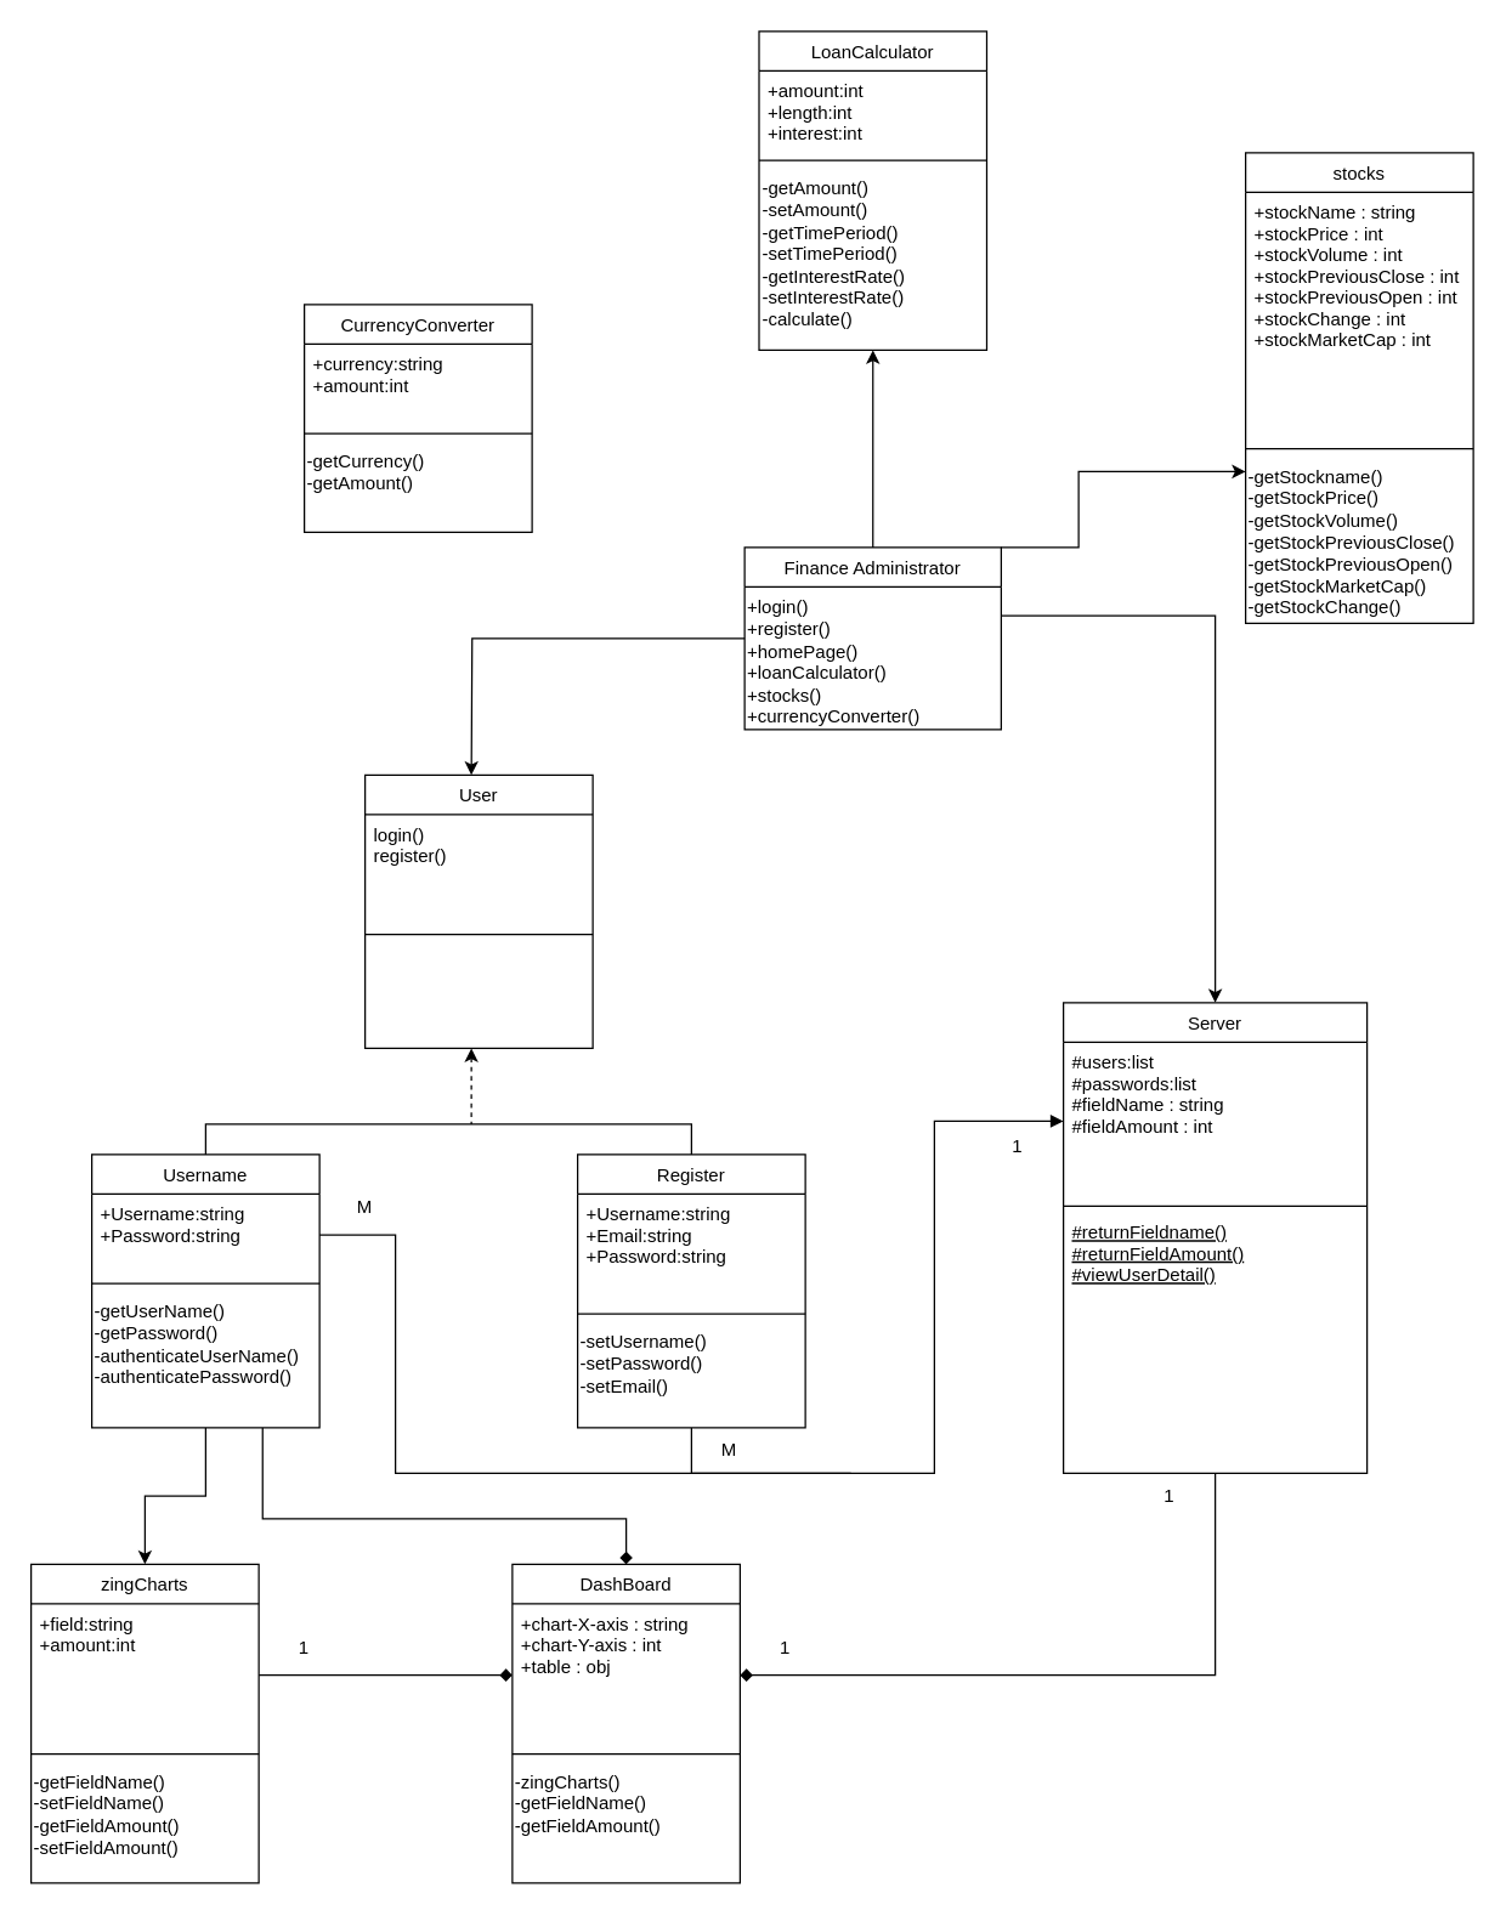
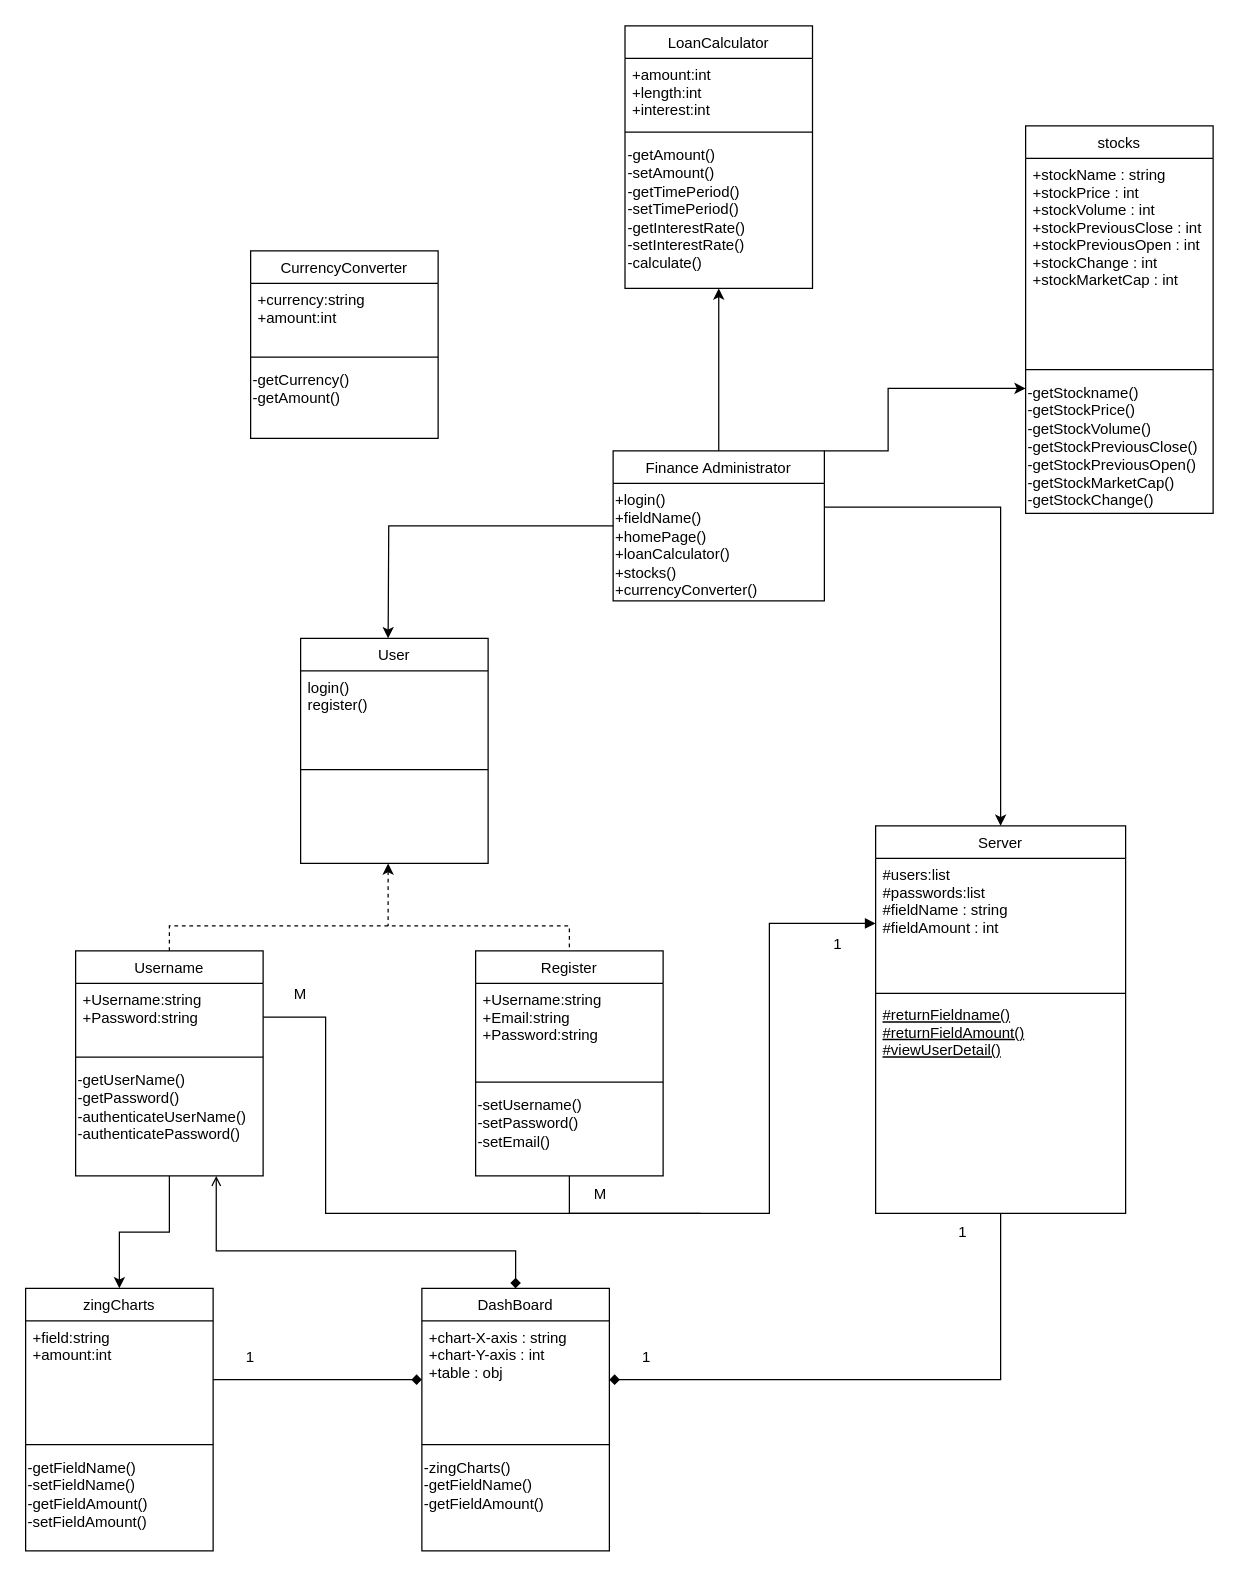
- <mxCell id="21" value="+login()&lt;br&gt;+register()&lt;br&gt;+homePage()&lt;br&gt;+loanCalculator()&lt;br&gt;+stocks()&lt;br&gt;+currencyConverter()&lt;br&gt;&amp;nbsp;" style="text;whiteSpace=wrap;html=1;" parent="20" vertex="1"><mxGeometry y="26" width="169" height="64" as="geometry" /></mxCell>
+ <mxCell id="21" value="+login()&lt;br&gt;+fieldName()&lt;br&gt;+homePage()&lt;br&gt;+loanCalculator()&lt;br&gt;+stocks()&lt;br&gt;+currencyConverter()&lt;br&gt;&amp;nbsp;" style="text;whiteSpace=wrap;html=1;" parent="20" vertex="1"><mxGeometry y="26" width="169" height="64" as="geometry" /></mxCell>
- <mxCell id="11" style="edgeStyle=orthogonalEdgeStyle;rounded=0;orthogonalLoop=1;jettySize=auto;html=1;entryX=0.5;entryY=0;entryDx=0;entryDy=0;endArrow=none;endFill=0;" parent="1" source="13" target="7" edge="1"><mxGeometry relative="1" as="geometry"><Array as="points"><mxPoint x="135" y="740" /><mxPoint x="455" y="740" /></Array></mxGeometry></mxCell>
+ <mxCell id="11" style="edgeStyle=orthogonalEdgeStyle;rounded=0;orthogonalLoop=1;jettySize=auto;html=1;entryX=0.5;entryY=0;entryDx=0;entryDy=0;endArrow=none;endFill=0;dashed=1;" parent="1" source="13" target="7" edge="1"><mxGeometry relative="1" as="geometry"><Array as="points"><mxPoint x="135" y="740" /><mxPoint x="455" y="740" /></Array></mxGeometry></mxCell>
- <mxCell id="27" style="edgeStyle=orthogonalEdgeStyle;rounded=0;orthogonalLoop=1;jettySize=auto;html=1;entryX=0.75;entryY=1;entryDx=0;entryDy=0;endArrow=none;endFill=0;startArrow=diamond;startFill=1;" parent="1" source="28" target="13" edge="1"><mxGeometry relative="1" as="geometry"><Array as="points"><mxPoint x="412" y="1000" /><mxPoint x="173" y="1000" /></Array></mxGeometry></mxCell>
+ <mxCell id="27" style="edgeStyle=orthogonalEdgeStyle;rounded=0;orthogonalLoop=1;jettySize=auto;html=1;entryX=0.75;entryY=1;entryDx=0;entryDy=0;endArrow=open;endFill=0;startArrow=diamond;startFill=1;" parent="1" source="28" target="13" edge="1"><mxGeometry relative="1" as="geometry"><Array as="points"><mxPoint x="412" y="1000" /><mxPoint x="173" y="1000" /></Array></mxGeometry></mxCell>
